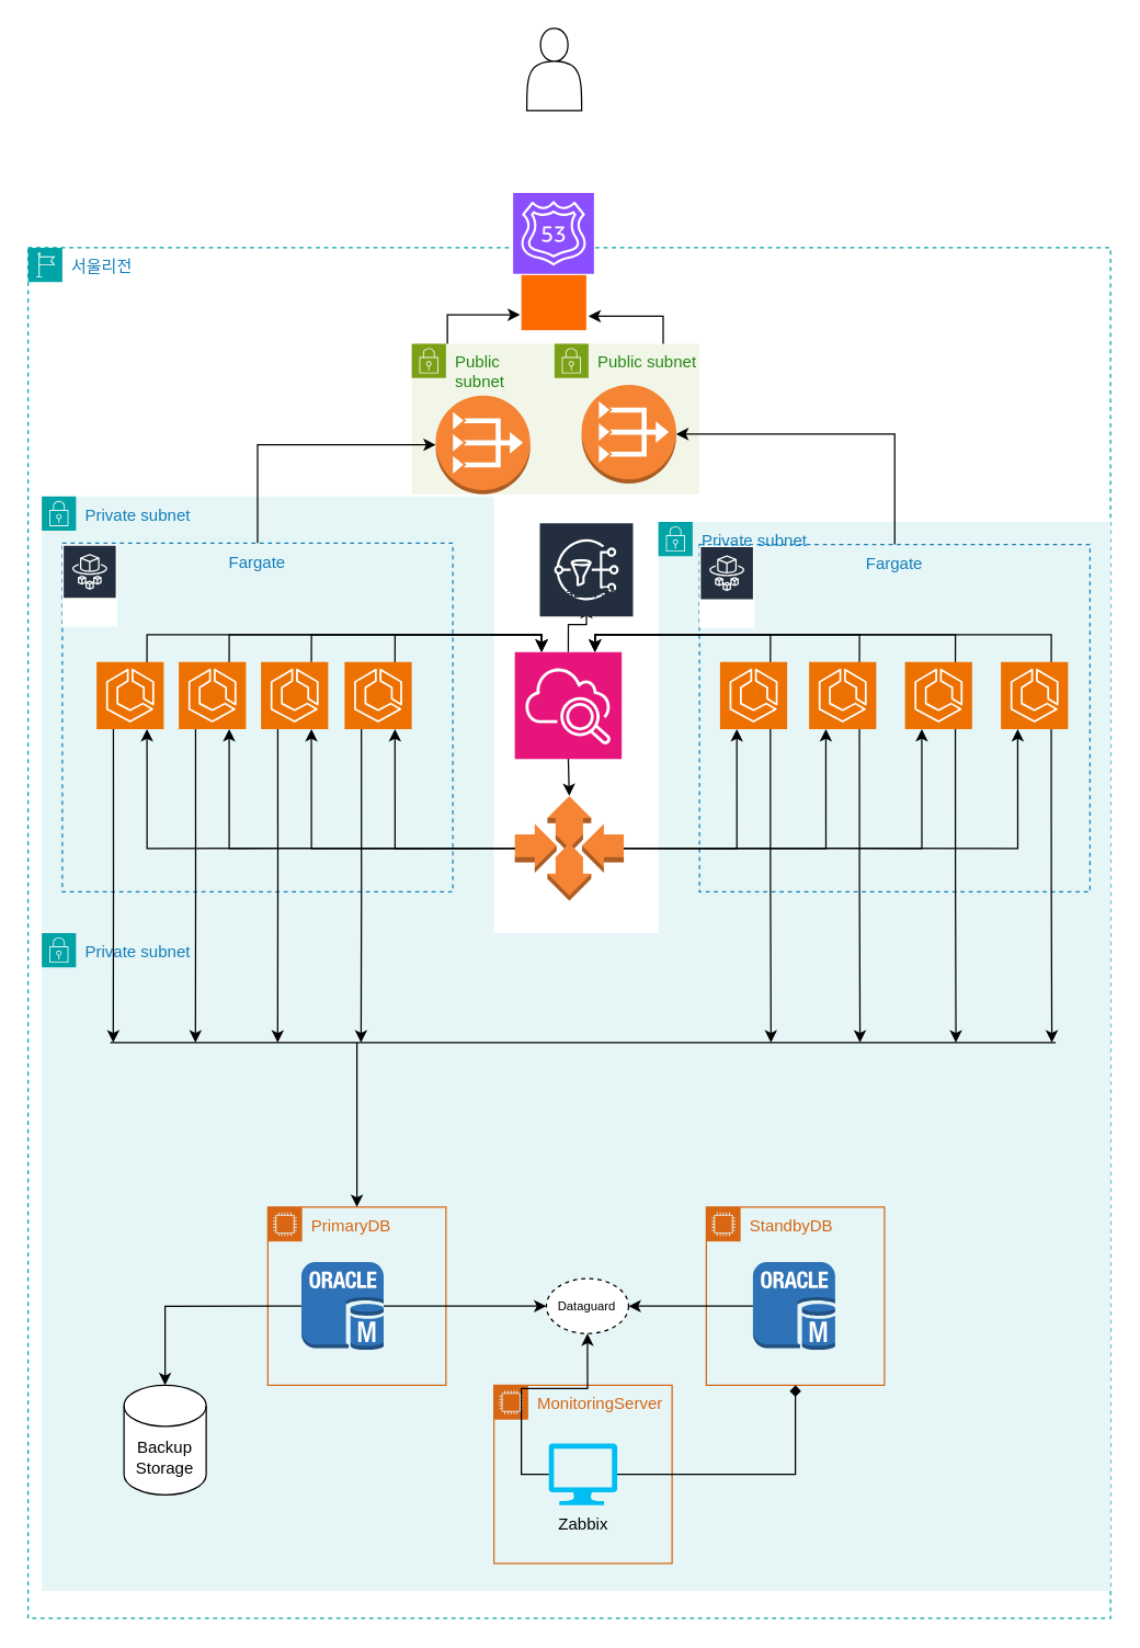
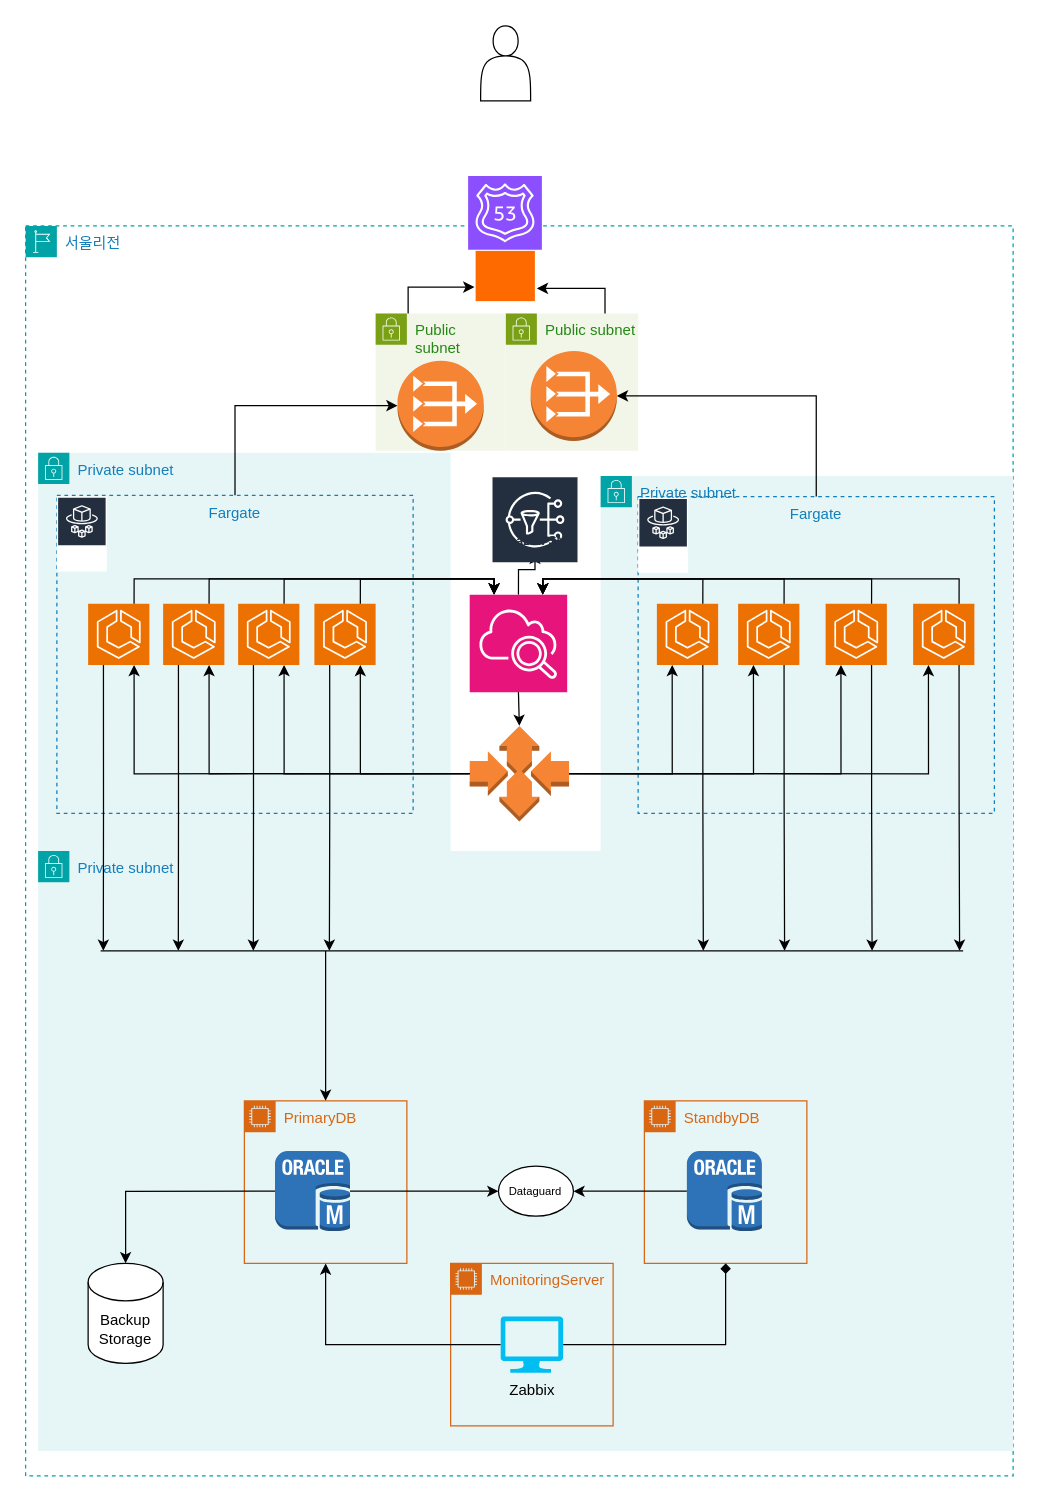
- <mxCell id="10" value="&lt;font style=&quot;font-size: 9px;&quot;&gt;Dataguard&lt;/font&gt;" style="ellipse;whiteSpace=wrap;html=1;dashed=1;" vertex="1" parent="7"><mxGeometry x="368.25" y="252.25" width="60" height="40" as="geometry" /></mxCell>
+ <mxCell id="10" value="&lt;font style=&quot;font-size: 9px;&quot;&gt;Dataguard&lt;/font&gt;" style="ellipse;whiteSpace=wrap;html=1;" vertex="1" parent="7"><mxGeometry x="368.25" y="252.25" width="60" height="40" as="geometry" /></mxCell>
- <mxCell id="19" style="edgeStyle=orthogonalEdgeStyle;rounded=0;orthogonalLoop=1;jettySize=auto;html=1;exitX=0;exitY=0.5;exitDx=0;exitDy=0;exitPerimeter=0;" edge="1" parent="7" source="16" target="10"><mxGeometry relative="1" as="geometry" /></mxCell>
+ <mxCell id="19" style="edgeStyle=orthogonalEdgeStyle;rounded=0;orthogonalLoop=1;jettySize=auto;html=1;exitX=0;exitY=0.5;exitDx=0;exitDy=0;exitPerimeter=0;entryX=0.5;entryY=1;entryDx=0;entryDy=0;" edge="1" parent="7" source="16" target="12"><mxGeometry relative="1" as="geometry" /></mxCell>
- <mxCell id="17" value="Backup&lt;div&gt;Storage&lt;/div&gt;" style="shape=cylinder3;whiteSpace=wrap;html=1;boundedLbl=1;backgroundOutline=1;size=15;" vertex="1" parent="7"><mxGeometry x="60" y="330" width="60" height="80" as="geometry" /></mxCell>
+ <mxCell id="17" value="Backup&lt;div&gt;Storage&lt;/div&gt;" style="shape=cylinder3;whiteSpace=wrap;html=1;boundedLbl=1;backgroundOutline=1;size=15;" vertex="1" parent="7"><mxGeometry x="40" y="330" width="60" height="80" as="geometry" /></mxCell>
